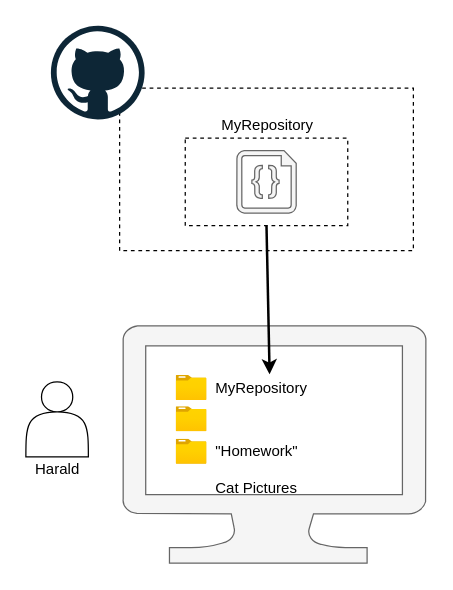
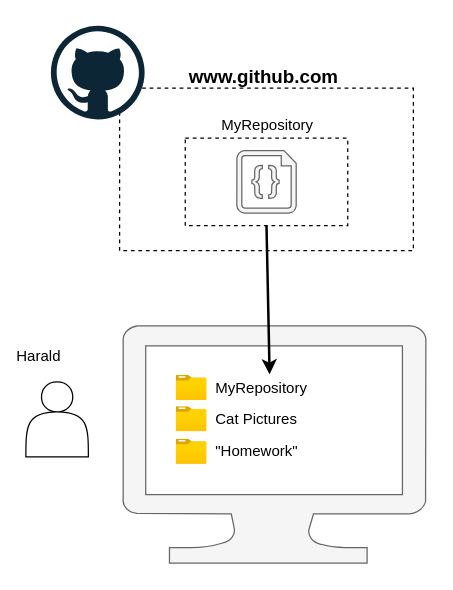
+ <mxCell id="6" value="www.github.com" style="text;html=1;align=center;verticalAlign=middle;resizable=0;points=[];autosize=1;fontStyle=1;fontSize=15;" parent="1" vertex="1"><mxGeometry x="145" y="50" width="130" height="20" as="geometry" /></mxCell>
- <mxCell id="4" value="Harald" style="text;html=1;align=center;verticalAlign=middle;resizable=0;points=[];autosize=1;" parent="1" vertex="1"><mxGeometry x="20" y="365" width="50" height="20" as="geometry" /></mxCell>
+ <mxCell id="4" value="Harald" style="text;html=1;align=center;verticalAlign=middle;resizable=0;points=[];autosize=1;" parent="1" vertex="1"><mxGeometry x="5" y="275" width="50" height="20" as="geometry" /></mxCell>
- <mxCell id="17" value="Cat Pictures" style="text;html=1;align=left;verticalAlign=middle;resizable=0;points=[];autosize=1;" vertex="1" parent="1"><mxGeometry x="170" y="380" width="80" height="20" as="geometry" /></mxCell>
+ <mxCell id="17" value="Cat Pictures" style="text;html=1;align=left;verticalAlign=middle;resizable=0;points=[];autosize=1;" vertex="1" parent="1"><mxGeometry x="170" y="325" width="80" height="20" as="geometry" /></mxCell>
